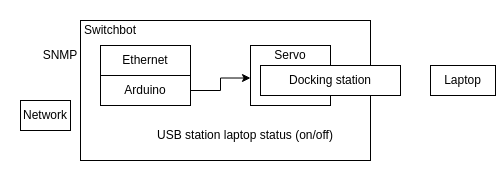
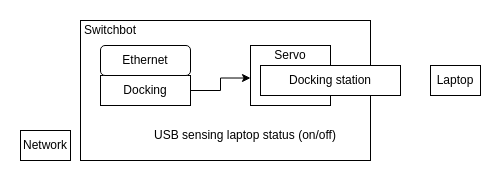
- <mxCell id="13" value="SNMP" style="text;html=1;strokeColor=none;fillColor=none;align=center;verticalAlign=middle;whiteSpace=wrap;rounded=0;" vertex="1" parent="1"><mxGeometry x="40" y="45" width="40" height="20" as="geometry" /></mxCell>
- <mxCell id="6" value="Ethernet" style="rounded=0;whiteSpace=wrap;html=1;" vertex="1" parent="1"><mxGeometry x="100" y="45" width="90" height="30" as="geometry" /></mxCell>
+ <mxCell id="6" value="Ethernet" style="whiteSpace=wrap;html=1;rounded=1;" vertex="1" parent="1"><mxGeometry x="100" y="45" width="90" height="30" as="geometry" /></mxCell>
- <mxCell id="11" value="Laptop" style="rounded=0;whiteSpace=wrap;html=1;" vertex="1" parent="1"><mxGeometry x="430" y="65" width="65" height="30" as="geometry" /></mxCell>
+ <mxCell id="11" value="Laptop" style="rounded=0;whiteSpace=wrap;html=1;" vertex="1" parent="1"><mxGeometry x="430" y="65" width="50" height="30" as="geometry" /></mxCell>
- <mxCell id="5" value="Arduino" style="rounded=0;whiteSpace=wrap;html=1;" vertex="1" parent="1"><mxGeometry x="100" y="75" width="90" height="30" as="geometry" /></mxCell>
+ <mxCell id="5" value="Docking" style="rounded=0;whiteSpace=wrap;html=1;" vertex="1" parent="1"><mxGeometry x="100" y="75" width="90" height="30" as="geometry" /></mxCell>
- <mxCell id="12" value="Network" style="rounded=0;whiteSpace=wrap;html=1;" vertex="1" parent="1"><mxGeometry x="20" y="100" width="50" height="30" as="geometry" /></mxCell>
+ <mxCell id="12" value="Network" style="rounded=0;whiteSpace=wrap;html=1;" vertex="1" parent="1"><mxGeometry x="20" y="130" width="50" height="30" as="geometry" /></mxCell>
- <mxCell id="9" value="USB station laptop status (on/off)" style="text;html=1;strokeColor=none;fillColor=none;align=center;verticalAlign=middle;whiteSpace=wrap;rounded=0;" vertex="1" parent="1"><mxGeometry x="150" y="125" width="190" height="20" as="geometry" /></mxCell>
+ <mxCell id="9" value="USB sensing laptop status (on/off)" style="text;html=1;strokeColor=none;fillColor=none;align=center;verticalAlign=middle;whiteSpace=wrap;rounded=0;" vertex="1" parent="1"><mxGeometry x="150" y="125" width="190" height="20" as="geometry" /></mxCell>
